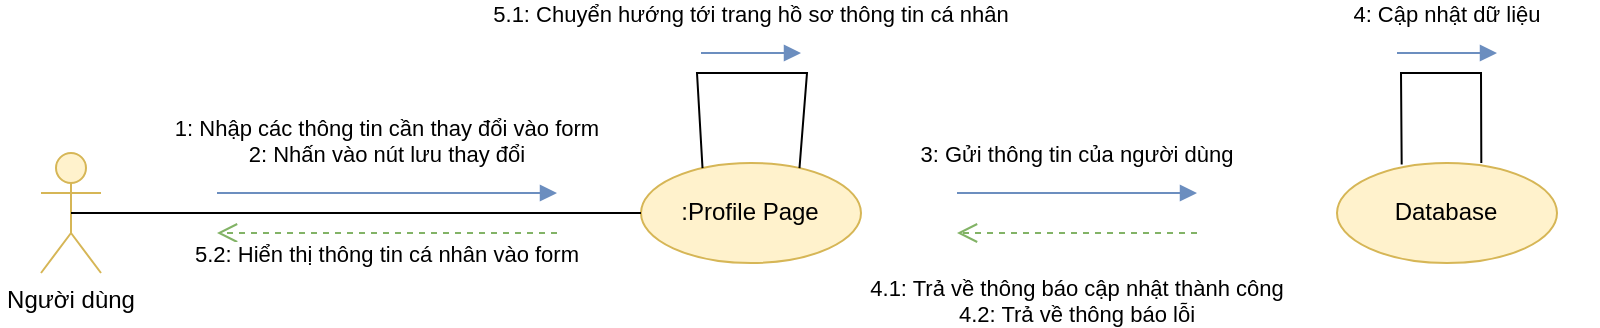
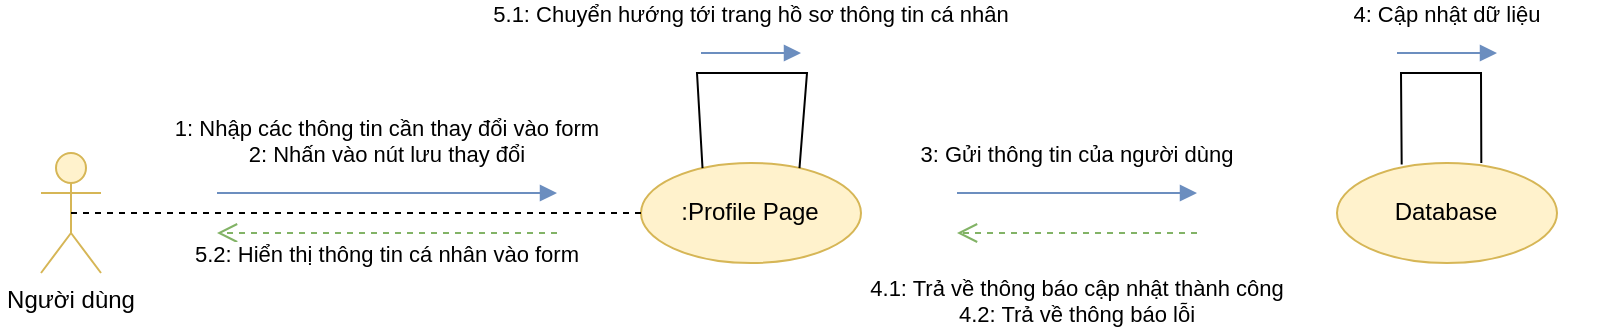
- <mxCell id="5" value="" style="endArrow=none;html=1;rounded=0;entryX=0;entryY=0.5;entryDx=0;entryDy=0;exitX=0.5;exitY=0.5;exitDx=0;exitDy=0;exitPerimeter=0;" edge="1" parent="1" source="2" target="3"><mxGeometry width="50" height="50" relative="1" as="geometry"><mxPoint x="180" y="170" as="sourcePoint" /><mxPoint x="230" y="120" as="targetPoint" /></mxGeometry></mxCell>
+ <mxCell id="5" value="" style="endArrow=none;html=1;rounded=0;entryX=0;entryY=0.5;entryDx=0;entryDy=0;exitX=0.5;exitY=0.5;exitDx=0;exitDy=0;exitPerimeter=0;dashed=1;" edge="1" parent="1" source="2" target="3"><mxGeometry width="50" height="50" relative="1" as="geometry"><mxPoint x="180" y="170" as="sourcePoint" /><mxPoint x="230" y="120" as="targetPoint" /></mxGeometry></mxCell>
